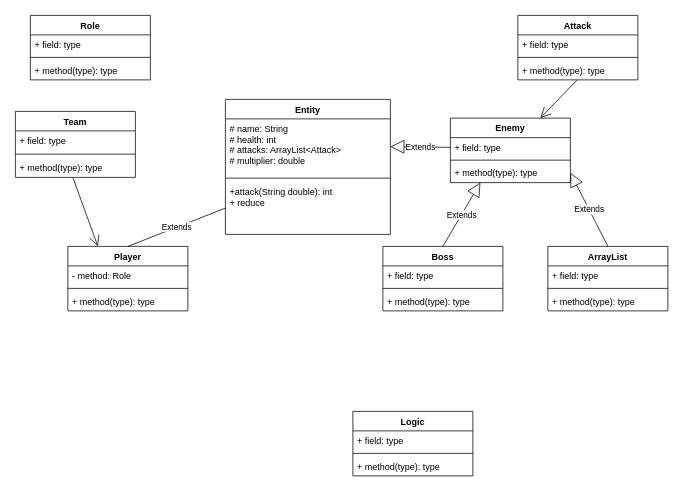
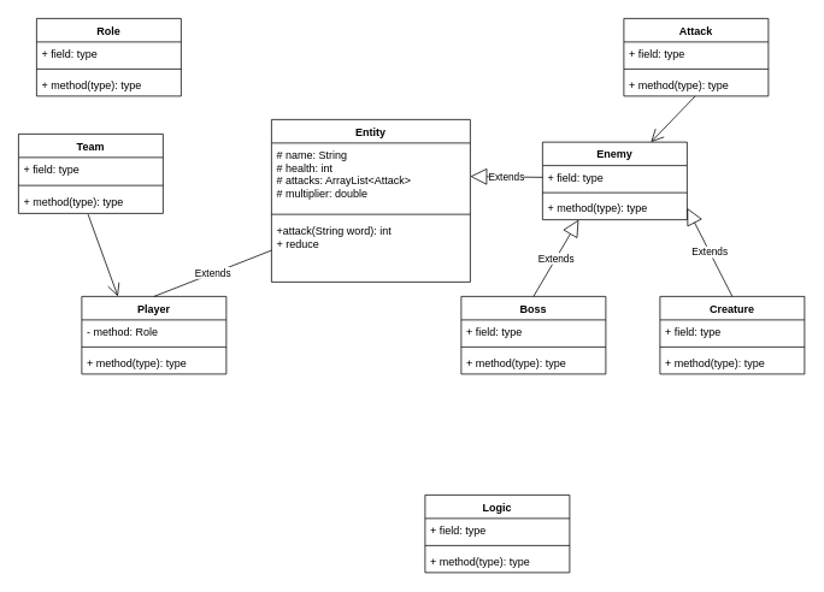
- <mxCell id="5" value="+attack(String double): int&#10;+ reduce" style="text;strokeColor=none;fillColor=none;align=left;verticalAlign=top;spacingLeft=4;spacingRight=4;overflow=hidden;rotatable=0;points=[[0,0.5],[1,0.5]];portConstraint=eastwest;" vertex="1" parent="2"><mxGeometry y="110" width="220" height="70" as="geometry" /></mxCell>
+ <mxCell id="5" value="+attack(String word): int&#10;+ reduce" style="text;strokeColor=none;fillColor=none;align=left;verticalAlign=top;spacingLeft=4;spacingRight=4;overflow=hidden;rotatable=0;points=[[0,0.5],[1,0.5]];portConstraint=eastwest;" vertex="1" parent="2"><mxGeometry y="110" width="220" height="70" as="geometry" /></mxCell>
- <mxCell id="18" value="ArrayList" style="swimlane;fontStyle=1;align=center;verticalAlign=top;childLayout=stackLayout;horizontal=1;startSize=26;horizontalStack=0;resizeParent=1;resizeParentMax=0;resizeLast=0;collapsible=1;marginBottom=0;" vertex="1" parent="1"><mxGeometry x="730" y="328" width="160" height="86" as="geometry" /></mxCell>
+ <mxCell id="18" value="Creature" style="swimlane;fontStyle=1;align=center;verticalAlign=top;childLayout=stackLayout;horizontal=1;startSize=26;horizontalStack=0;resizeParent=1;resizeParentMax=0;resizeLast=0;collapsible=1;marginBottom=0;" vertex="1" parent="1"><mxGeometry x="730" y="328" width="160" height="86" as="geometry" /></mxCell>
